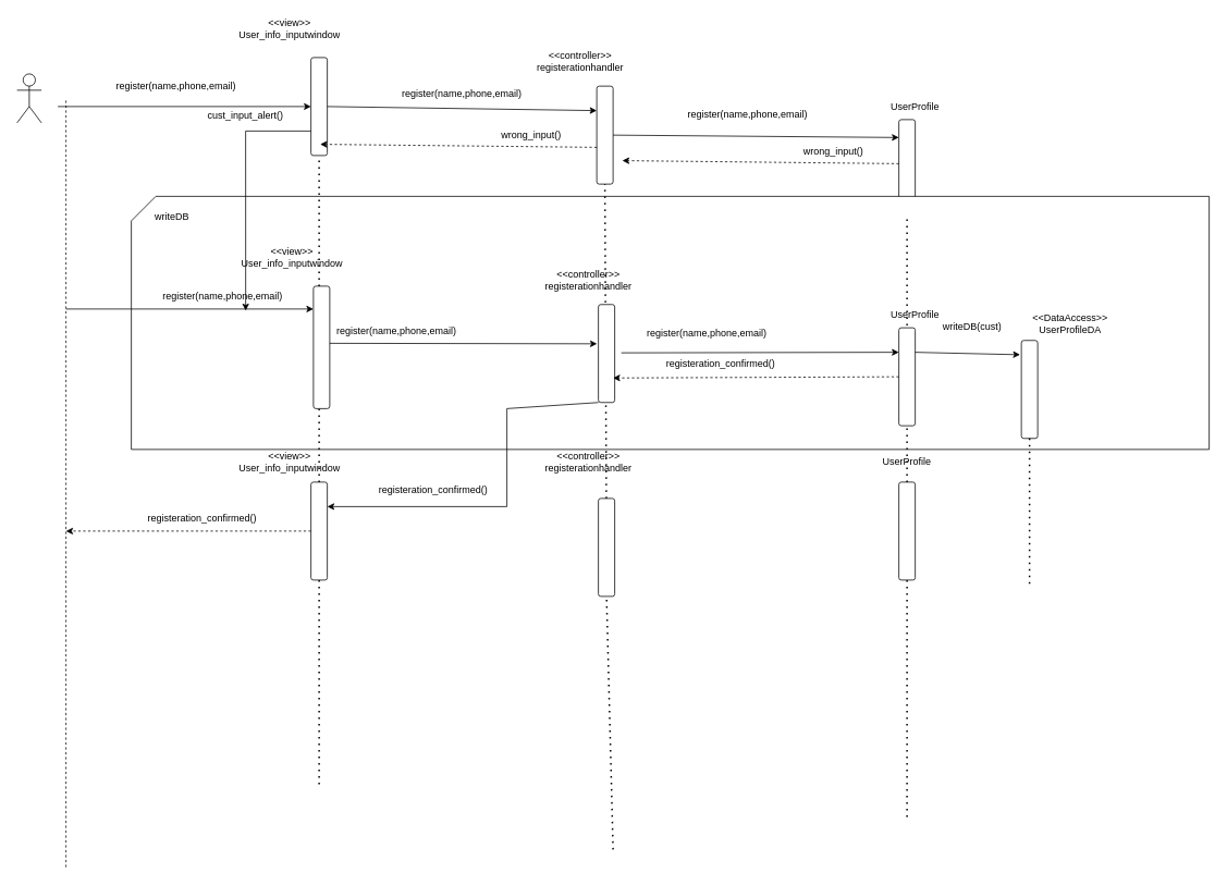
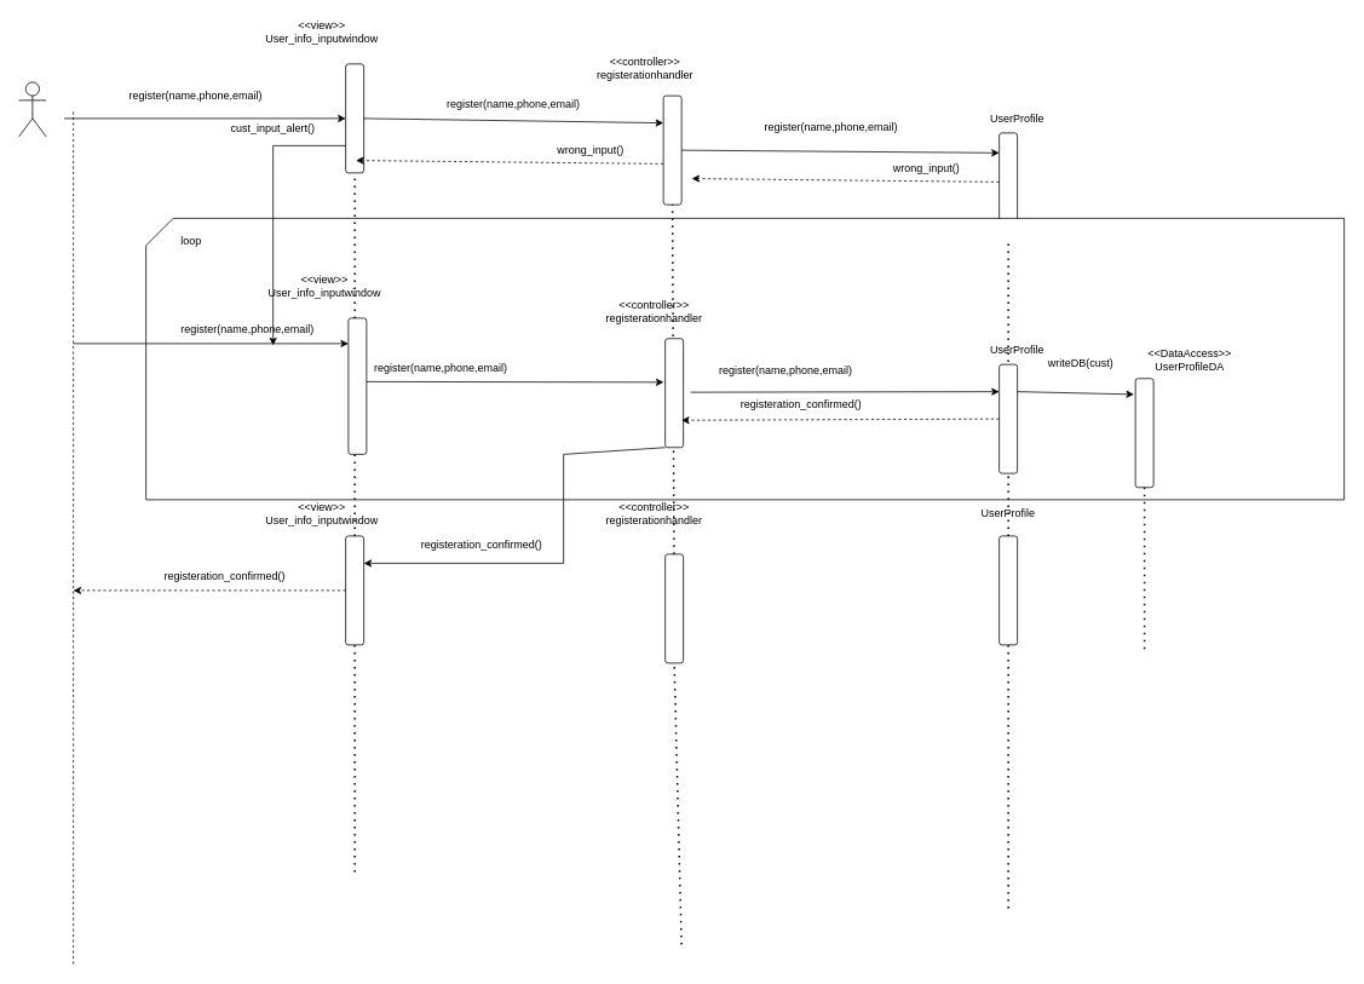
- <mxCell id="31" value="writeDB" style="text;html=1;align=center;verticalAlign=middle;whiteSpace=wrap;rounded=0;" parent="1" vertex="1"><mxGeometry x="180" y="250" width="60" height="30" as="geometry" /></mxCell>
+ <mxCell id="31" value="loop" style="text;html=1;align=center;verticalAlign=middle;whiteSpace=wrap;rounded=0;" parent="1" vertex="1"><mxGeometry x="180" y="250" width="60" height="30" as="geometry" /></mxCell>
